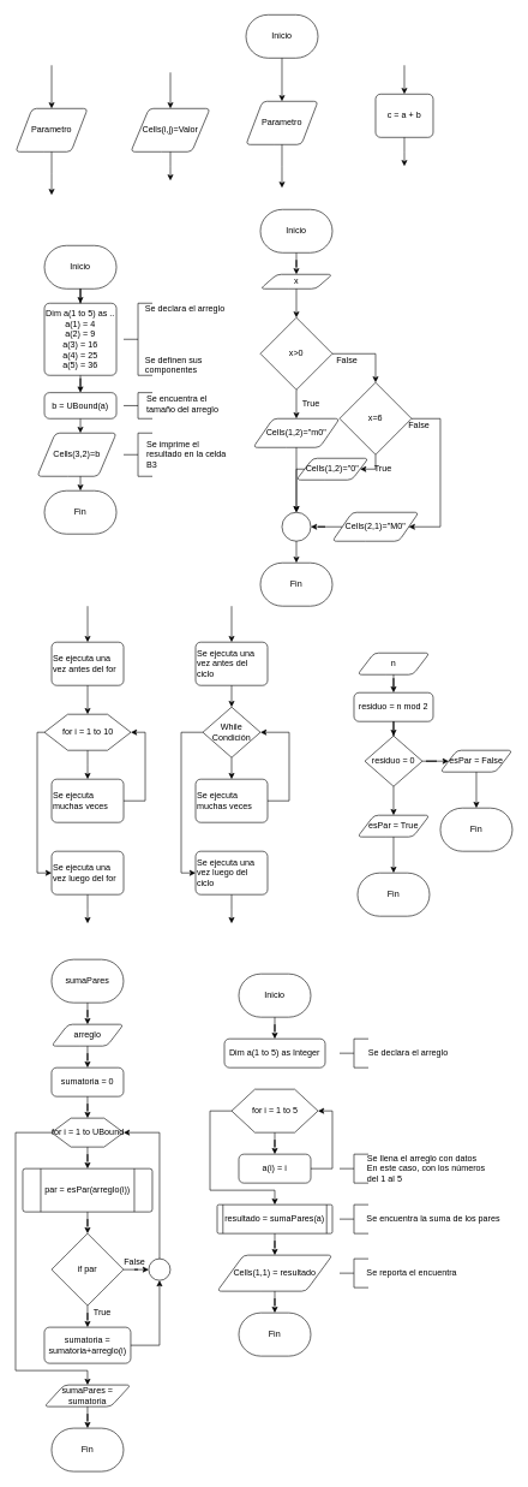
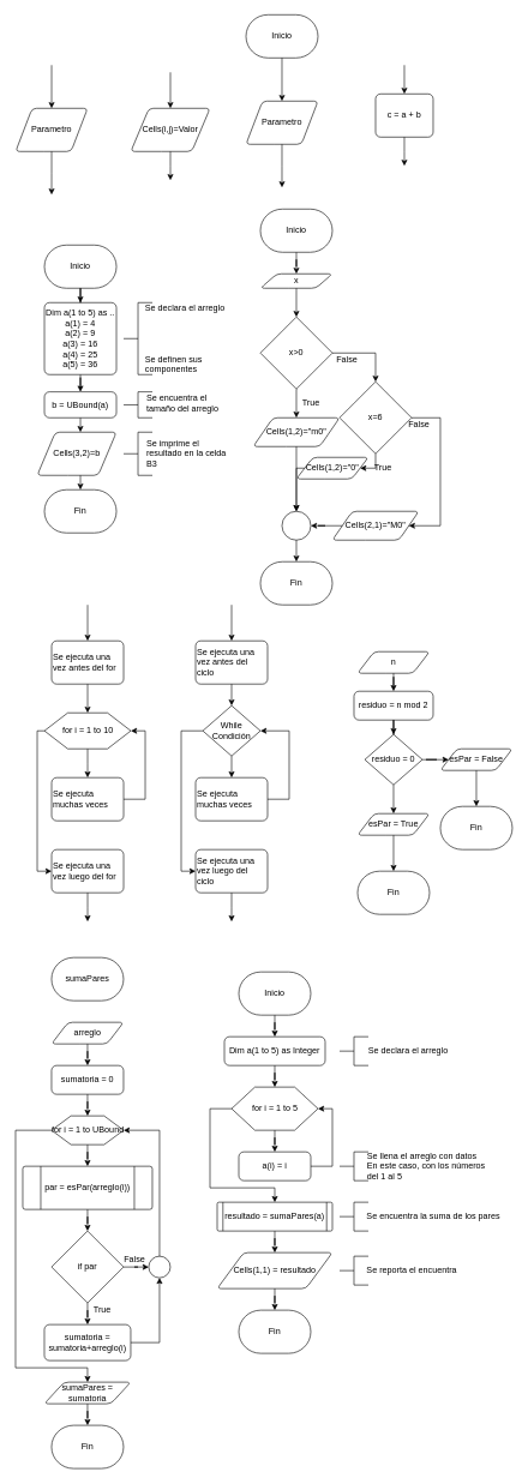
- <mxCell id="86" style="edgeStyle=orthogonalEdgeStyle;rounded=0;orthogonalLoop=1;jettySize=auto;html=1;" edge="1" parent="1" source="87" target="89"><mxGeometry relative="1" as="geometry" /></mxCell>
+ <mxCell id="117" style="edgeStyle=orthogonalEdgeStyle;rounded=0;orthogonalLoop=1;jettySize=auto;html=1;" edge="1" parent="1" source="118" target="116"><mxGeometry relative="1" as="geometry" /></mxCell>
